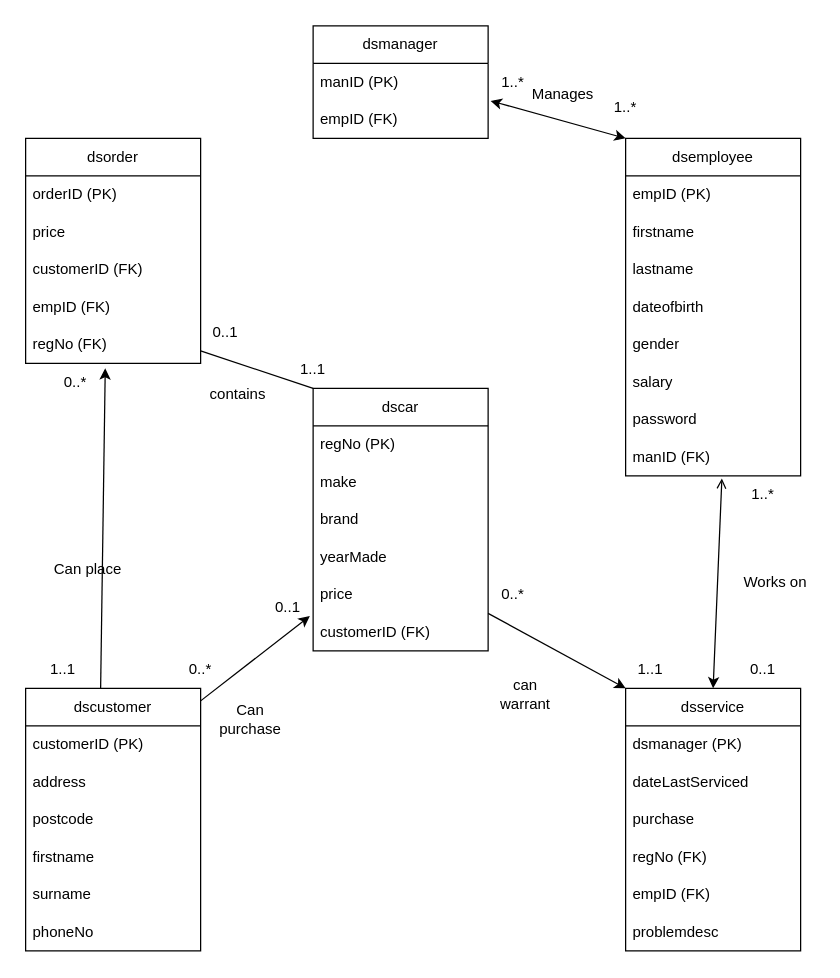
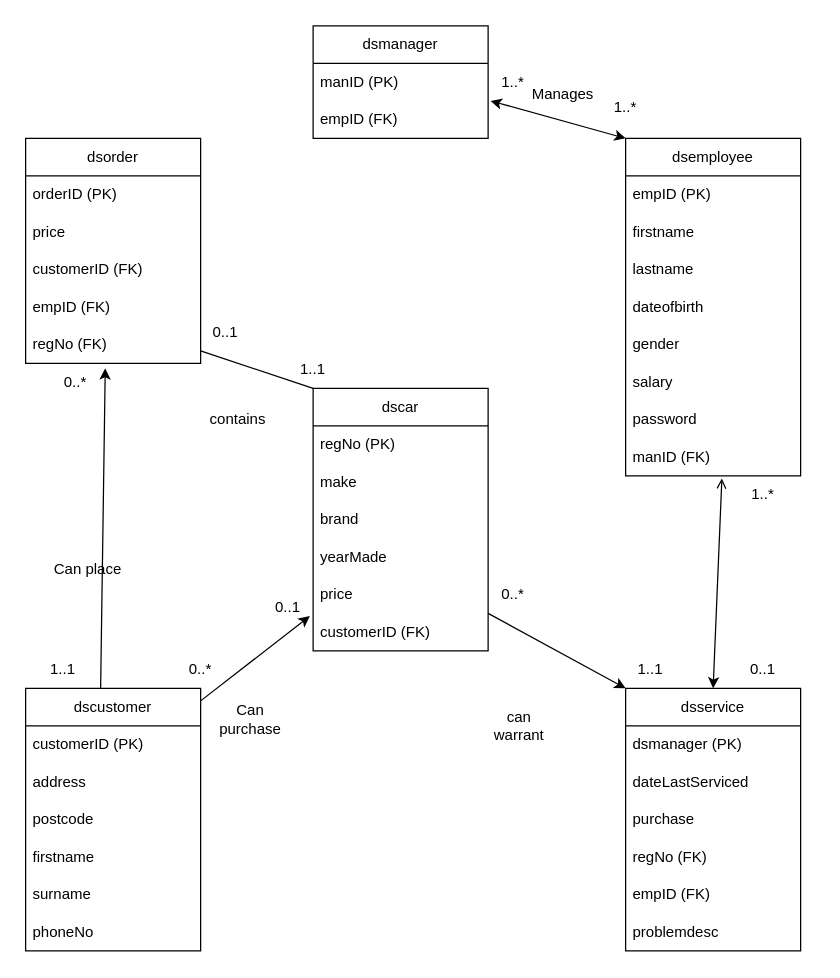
- <mxCell id="51" value="&lt;div&gt;contains&lt;/div&gt;" style="text;html=1;align=center;verticalAlign=middle;whiteSpace=wrap;rounded=0;" parent="1" vertex="1"><mxGeometry x="160" y="300" width="60" height="30" as="geometry" /></mxCell>
+ <mxCell id="51" value="&lt;div&gt;contains&lt;/div&gt;" style="text;html=1;align=center;verticalAlign=middle;whiteSpace=wrap;rounded=0;" parent="1" vertex="1"><mxGeometry x="160" y="320" width="60" height="30" as="geometry" /></mxCell>
- <mxCell id="43" value="Works on" style="text;html=1;align=center;verticalAlign=middle;whiteSpace=wrap;rounded=0;" parent="1" vertex="1"><mxGeometry x="590" y="450" width="60" height="30" as="geometry" /></mxCell>
- <mxCell id="44" value="can warrant" style="text;html=1;align=center;verticalAlign=middle;whiteSpace=wrap;rounded=0;" parent="1" vertex="1"><mxGeometry x="390" y="540" width="60" height="30" as="geometry" /></mxCell>
+ <mxCell id="44" value="can warrant" style="text;html=1;align=center;verticalAlign=middle;whiteSpace=wrap;rounded=0;" parent="1" vertex="1"><mxGeometry x="385" y="565" width="60" height="30" as="geometry" /></mxCell>
